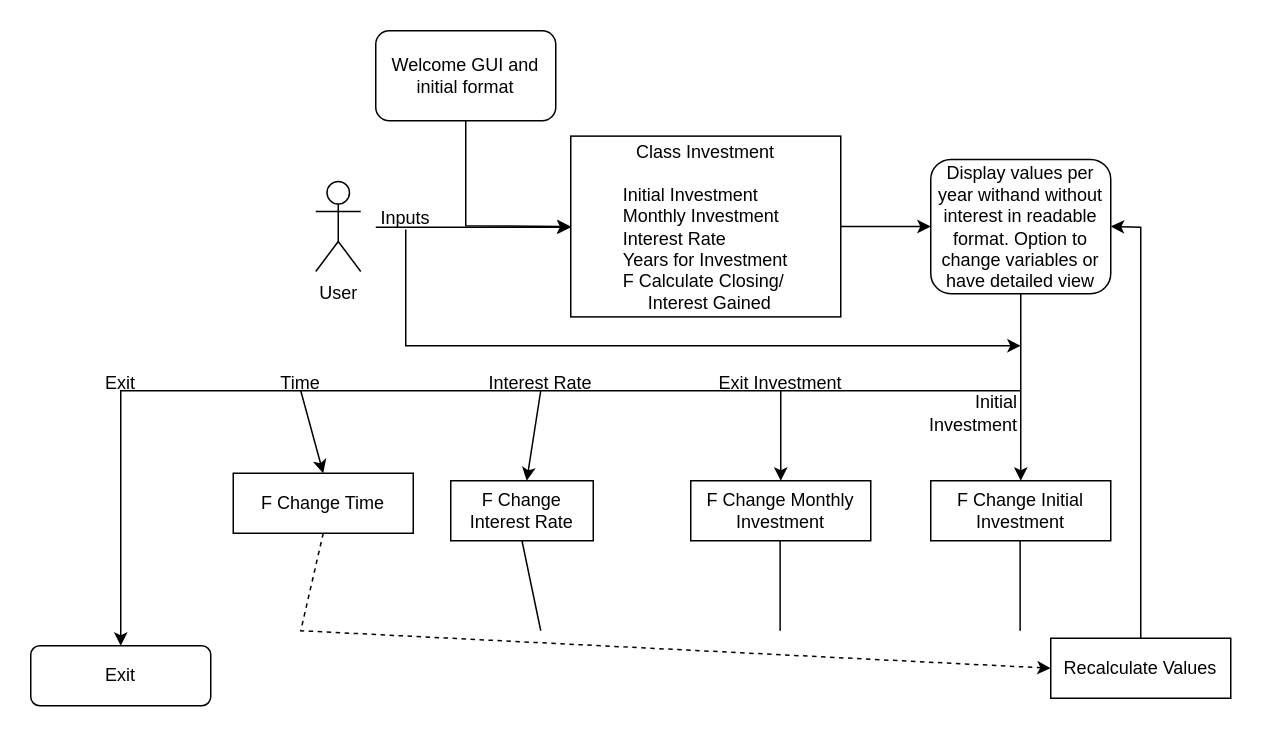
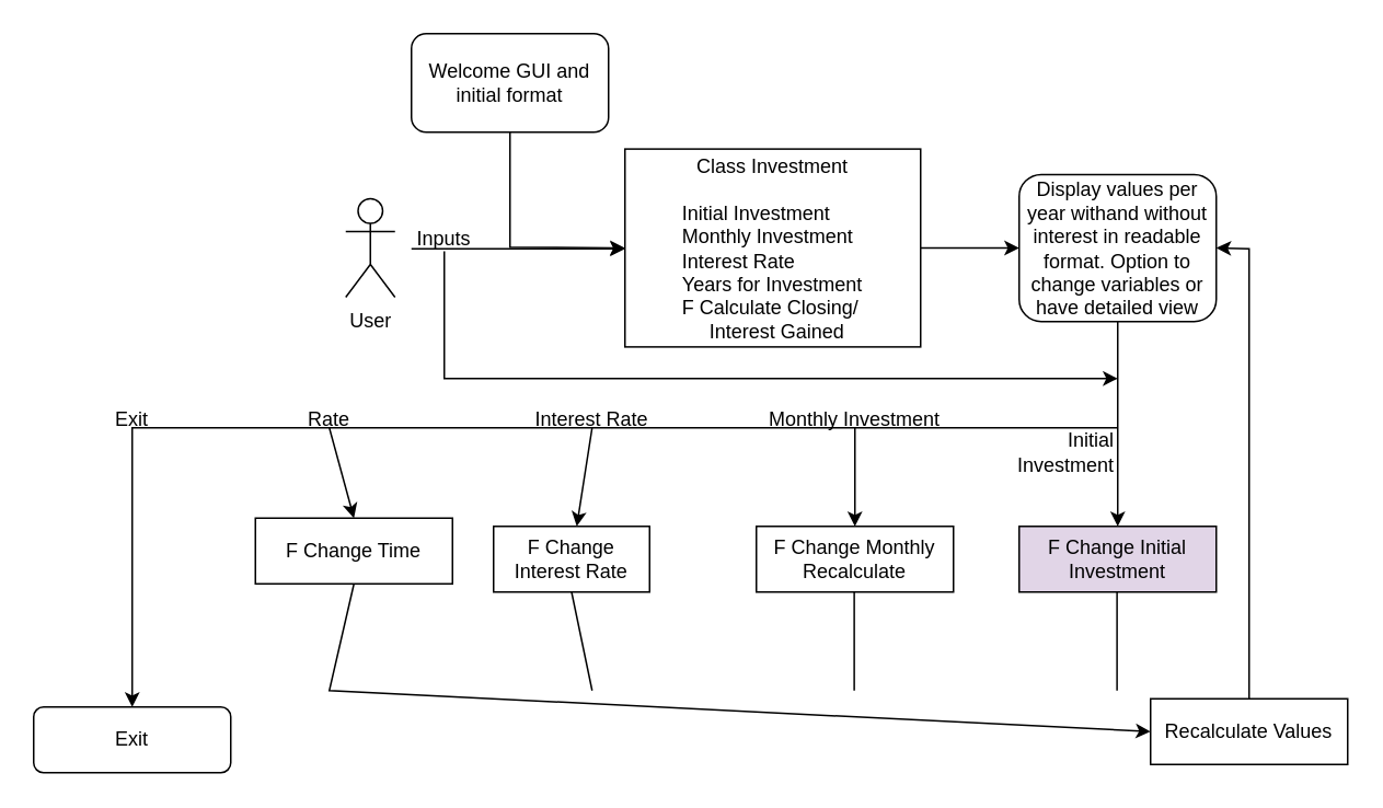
- <mxCell id="25" value="Time" style="text;html=1;strokeColor=none;fillColor=none;align=center;verticalAlign=middle;whiteSpace=wrap;rounded=0;" parent="1" vertex="1"><mxGeometry x="170" y="240" width="60" height="30" as="geometry" /></mxCell>
+ <mxCell id="25" value="Rate" style="text;html=1;strokeColor=none;fillColor=none;align=center;verticalAlign=middle;whiteSpace=wrap;rounded=0;" parent="1" vertex="1"><mxGeometry x="170" y="240" width="60" height="30" as="geometry" /></mxCell>
- <mxCell id="27" value="Exit Investment" style="text;html=1;strokeColor=none;fillColor=none;align=center;verticalAlign=middle;whiteSpace=wrap;rounded=0;" parent="1" vertex="1"><mxGeometry x="465" y="240" width="110" height="30" as="geometry" /></mxCell>
+ <mxCell id="27" value="Monthly Investment" style="text;html=1;strokeColor=none;fillColor=none;align=center;verticalAlign=middle;whiteSpace=wrap;rounded=0;" parent="1" vertex="1"><mxGeometry x="465" y="240" width="110" height="30" as="geometry" /></mxCell>
- <mxCell id="14" value="&lt;div style=&quot;border-color: var(--border-color);&quot;&gt;F Change Monthly Investment&lt;/div&gt;" style="rounded=0;whiteSpace=wrap;html=1;align=center;" parent="1" vertex="1"><mxGeometry x="460" y="320" width="120" height="40" as="geometry" /></mxCell>
+ <mxCell id="14" value="&lt;div style=&quot;border-color: var(--border-color);&quot;&gt;F Change Monthly Recalculate&lt;/div&gt;" style="rounded=0;whiteSpace=wrap;html=1;align=center;" parent="1" vertex="1"><mxGeometry x="460" y="320" width="120" height="40" as="geometry" /></mxCell>
- <mxCell id="13" value="&lt;div style=&quot;border-color: var(--border-color);&quot;&gt;F Change Initial Investment&lt;/div&gt;" style="rounded=0;whiteSpace=wrap;html=1;align=center;" parent="1" vertex="1"><mxGeometry x="620" y="320" width="120" height="40" as="geometry" /></mxCell>
+ <mxCell id="13" value="&lt;div style=&quot;border-color: var(--border-color);&quot;&gt;F Change Initial Investment&lt;/div&gt;" style="rounded=0;whiteSpace=wrap;html=1;align=center;fillColor=#e1d5e7;" parent="1" vertex="1"><mxGeometry x="620" y="320" width="120" height="40" as="geometry" /></mxCell>
- <mxCell id="20" value="" style="endArrow=classic;html=1;rounded=0;exitX=0.5;exitY=1;exitDx=0;exitDy=0;entryX=0;entryY=0.5;entryDx=0;entryDy=0;dashed=1;" parent="1" source="17" target="21" edge="1"><mxGeometry width="50" height="50" relative="1" as="geometry"><mxPoint x="250" y="510" as="sourcePoint" /><mxPoint x="680" y="420" as="targetPoint" /><Array as="points"><mxPoint x="200" y="420" /></Array></mxGeometry></mxCell>
+ <mxCell id="20" value="" style="endArrow=classic;html=1;rounded=0;exitX=0.5;exitY=1;exitDx=0;exitDy=0;entryX=0;entryY=0.5;entryDx=0;entryDy=0;" parent="1" source="17" target="21" edge="1"><mxGeometry width="50" height="50" relative="1" as="geometry"><mxPoint x="250" y="510" as="sourcePoint" /><mxPoint x="680" y="420" as="targetPoint" /><Array as="points"><mxPoint x="200" y="420" /></Array></mxGeometry></mxCell>
